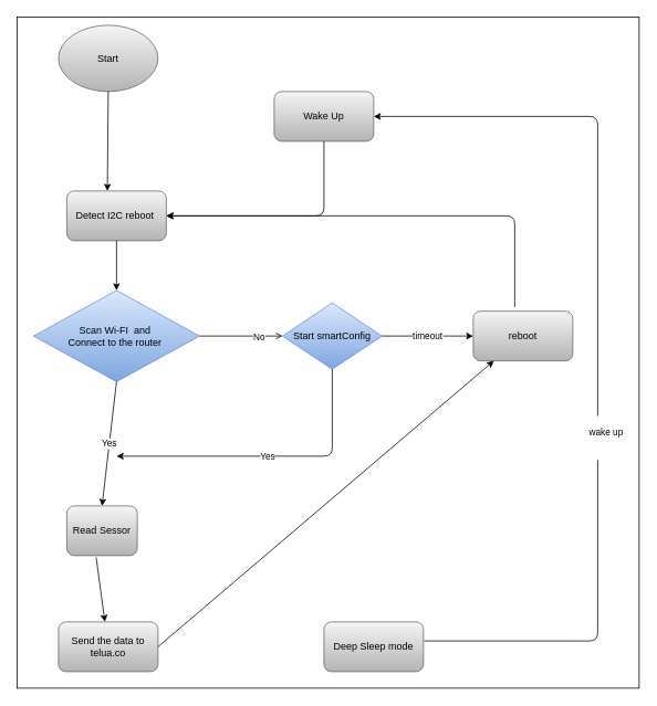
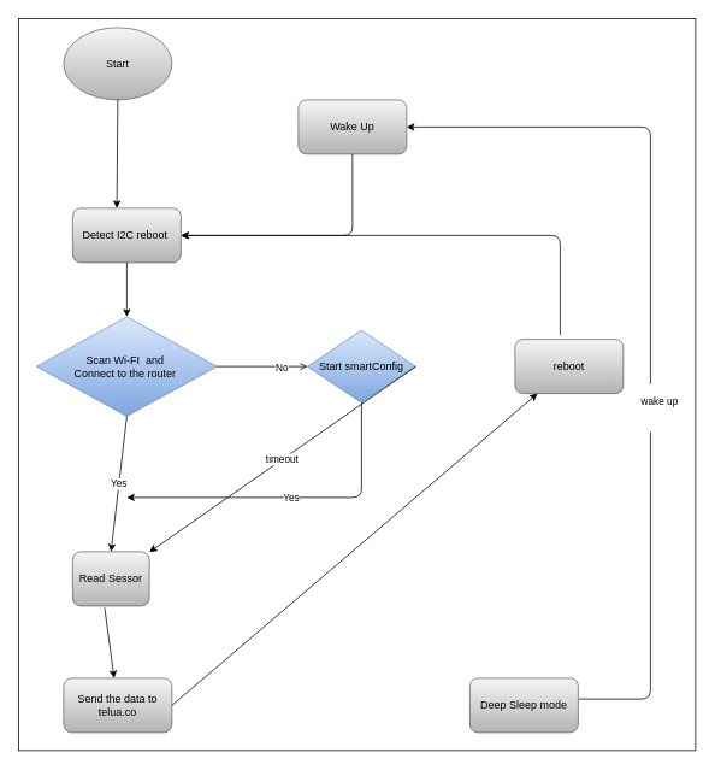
- <mxCell id="16" value="timeout" style="endArrow=classic;html=1;exitX=1;exitY=0.5;exitDx=0;exitDy=0;entryX=0;entryY=0.5;entryDx=0;entryDy=0;" edge="1" parent="1" source="13" target="15"><mxGeometry width="50" height="50" relative="1" as="geometry"><mxPoint x="380" y="280" as="sourcePoint" /><mxPoint x="430" y="230" as="targetPoint" /></mxGeometry></mxCell>
+ <mxCell id="16" value="timeout" style="endArrow=classic;html=1;exitX=1;exitY=0.5;exitDx=0;exitDy=0;" edge="1" parent="1" source="13" target="6"><mxGeometry width="50" height="50" relative="1" as="geometry"><mxPoint x="380" y="280" as="sourcePoint" /><mxPoint x="430" y="230" as="targetPoint" /></mxGeometry></mxCell>
- <mxCell id="18" value="Deep Sleep mode" style="rounded=1;whiteSpace=wrap;html=1;gradientColor=#b3b3b3;fillColor=#f5f5f5;strokeColor=#666666;" vertex="1" parent="1"><mxGeometry x="390" y="750" width="120" height="60" as="geometry" /></mxCell>
+ <mxCell id="18" value="Deep Sleep mode" style="rounded=1;whiteSpace=wrap;html=1;gradientColor=#b3b3b3;fillColor=#f5f5f5;strokeColor=#666666;" vertex="1" parent="1"><mxGeometry x="520" y="750" width="120" height="60" as="geometry" /></mxCell>
